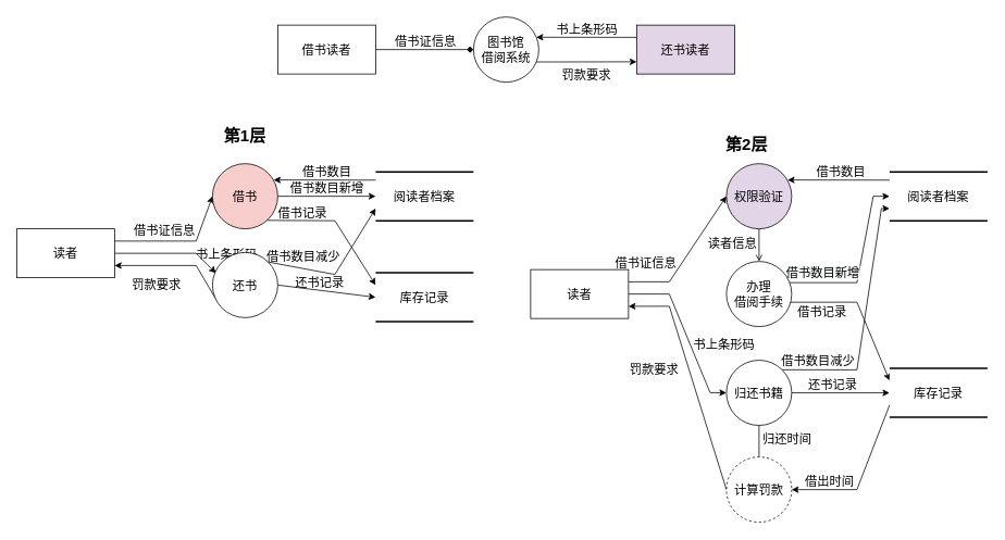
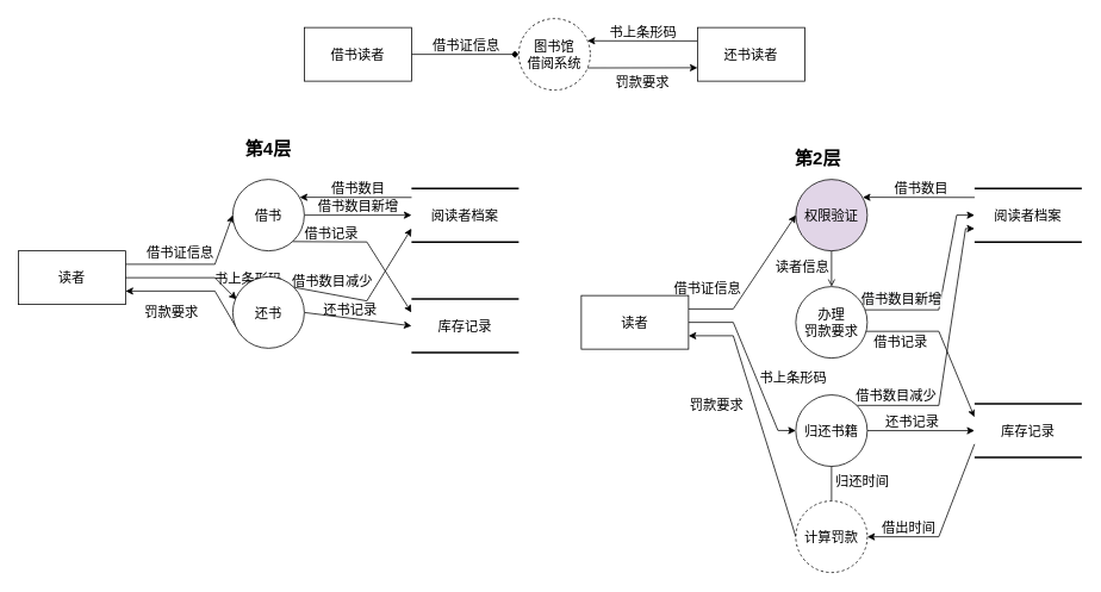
- <mxCell id="34" value="图书馆&lt;br&gt;借阅系统" style="ellipse;whiteSpace=wrap;html=1;aspect=fixed;fontSize=15;" parent="1" vertex="1"><mxGeometry x="580" y="20" width="80" height="80" as="geometry" /></mxCell>
+ <mxCell id="34" value="图书馆&lt;br&gt;借阅系统" style="ellipse;whiteSpace=wrap;html=1;aspect=fixed;fontSize=15;dashed=1;" parent="1" vertex="1"><mxGeometry x="580" y="20" width="80" height="80" as="geometry" /></mxCell>
- <mxCell id="33" value="还书读者" style="rounded=0;whiteSpace=wrap;html=1;fontSize=15;fillColor=#e1d5e7;" parent="1" vertex="1"><mxGeometry x="780" y="30" width="120" height="60" as="geometry" /></mxCell>
+ <mxCell id="33" value="还书读者" style="rounded=0;whiteSpace=wrap;html=1;fontSize=15;" parent="1" vertex="1"><mxGeometry x="780" y="30" width="120" height="60" as="geometry" /></mxCell>
- <mxCell id="37" value="第1层" style="text;html=1;strokeColor=none;fillColor=none;align=center;verticalAlign=middle;whiteSpace=wrap;rounded=0;labelBackgroundColor=none;fontSize=20;fontStyle=1" parent="1" vertex="1"><mxGeometry x="235" y="150" width="130" height="30" as="geometry" /></mxCell>
+ <mxCell id="37" value="第4层" style="text;html=1;strokeColor=none;fillColor=none;align=center;verticalAlign=middle;whiteSpace=wrap;rounded=0;labelBackgroundColor=none;fontSize=20;fontStyle=1" parent="1" vertex="1"><mxGeometry x="235" y="150" width="130" height="30" as="geometry" /></mxCell>
- <mxCell id="12" value="借书" style="ellipse;whiteSpace=wrap;html=1;aspect=fixed;fontSize=15;fillColor=#f8cecc;" parent="1" vertex="1"><mxGeometry x="260" y="200" width="80" height="80" as="geometry" /></mxCell>
+ <mxCell id="12" value="借书" style="ellipse;whiteSpace=wrap;html=1;aspect=fixed;fontSize=15;" parent="1" vertex="1"><mxGeometry x="260" y="200" width="80" height="80" as="geometry" /></mxCell>
- <mxCell id="62" value="办理&lt;br&gt;借阅手续" style="ellipse;whiteSpace=wrap;html=1;aspect=fixed;fontSize=15;" parent="1" vertex="1"><mxGeometry x="890" y="320" width="80" height="80" as="geometry" /></mxCell>
+ <mxCell id="62" value="办理&lt;br&gt;罚款要求" style="ellipse;whiteSpace=wrap;html=1;aspect=fixed;fontSize=15;" parent="1" vertex="1"><mxGeometry x="890" y="320" width="80" height="80" as="geometry" /></mxCell>
